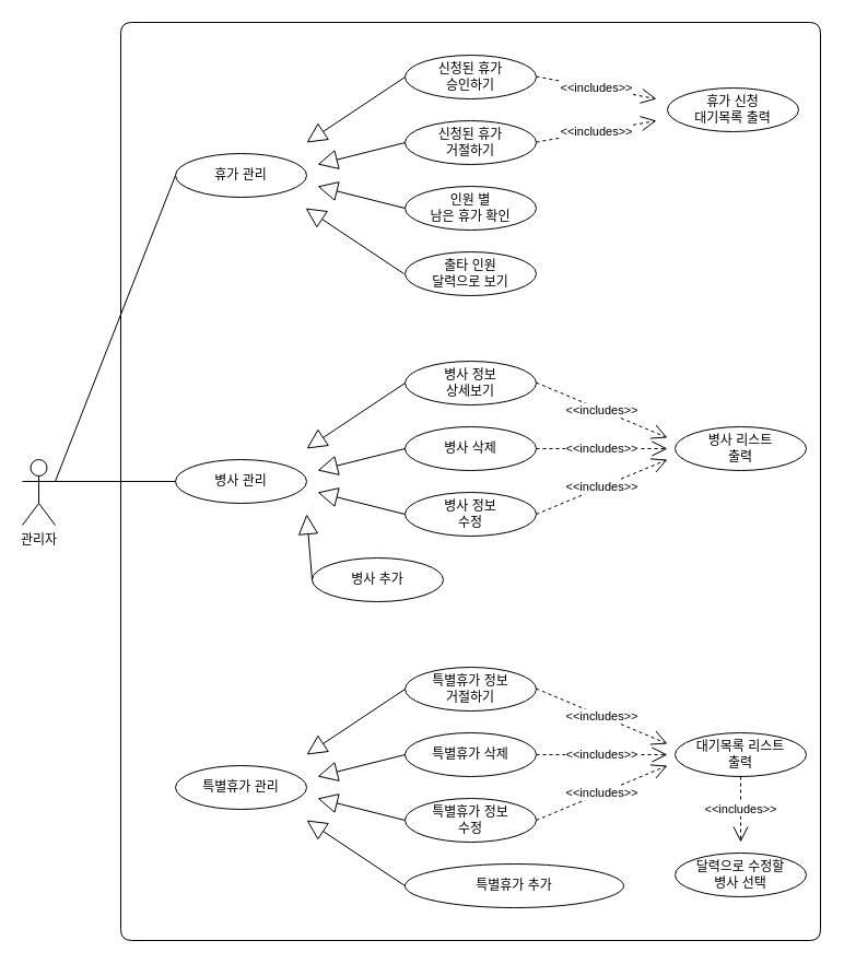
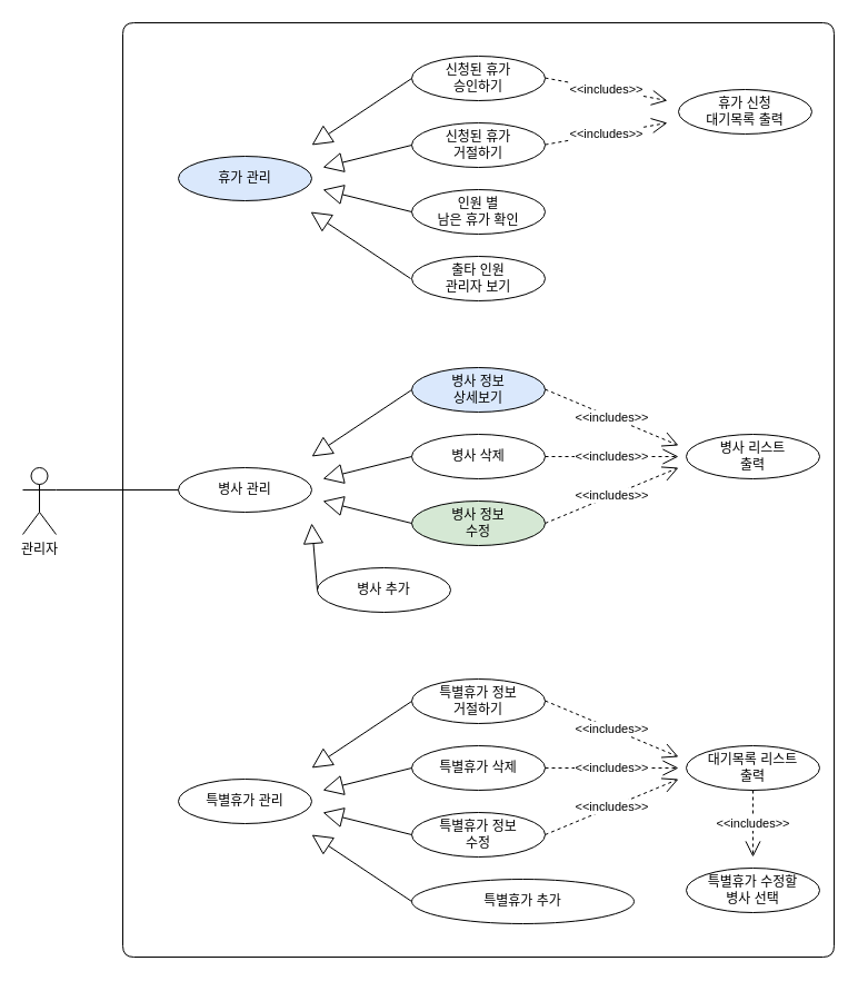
- <mxCell id="3" value="휴가 관리" style="ellipse;whiteSpace=wrap;html=1;" vertex="1" parent="1"><mxGeometry x="160" y="140" width="120" height="40" as="geometry" /></mxCell>
+ <mxCell id="3" value="휴가 관리" style="ellipse;whiteSpace=wrap;html=1;fillColor=#dae8fc;" vertex="1" parent="1"><mxGeometry x="160" y="140" width="120" height="40" as="geometry" /></mxCell>
- <mxCell id="38" value="출타 인원&lt;br&gt;달력으로 보기" style="ellipse;whiteSpace=wrap;html=1;" vertex="1" parent="1"><mxGeometry x="370" y="230" width="120" height="40" as="geometry" /></mxCell>
+ <mxCell id="38" value="출타 인원&lt;br&gt;관리자 보기" style="ellipse;whiteSpace=wrap;html=1;" vertex="1" parent="1"><mxGeometry x="370" y="230" width="120" height="40" as="geometry" /></mxCell>
- <mxCell id="10" value="병사 정보&lt;br&gt;상세보기" style="ellipse;whiteSpace=wrap;html=1;" vertex="1" parent="1"><mxGeometry x="370" y="330" width="120" height="40" as="geometry" /></mxCell>
+ <mxCell id="10" value="병사 정보&lt;br&gt;상세보기" style="ellipse;whiteSpace=wrap;html=1;fillColor=#dae8fc;" vertex="1" parent="1"><mxGeometry x="370" y="330" width="120" height="40" as="geometry" /></mxCell>
- <mxCell id="6" value="" style="endArrow=none;html=1;entryX=0;entryY=0.5;entryDx=0;entryDy=0;exitX=1;exitY=0.333;exitDx=0;exitDy=0;exitPerimeter=0;" edge="1" parent="1" source="2" target="3"><mxGeometry width="50" height="50" relative="1" as="geometry"><mxPoint x="50" y="460" as="sourcePoint" /><mxPoint x="100" y="410" as="targetPoint" /></mxGeometry></mxCell>
- <mxCell id="11" value="병사 정보&lt;br&gt;수정" style="ellipse;whiteSpace=wrap;html=1;" vertex="1" parent="1"><mxGeometry x="370" y="450" width="120" height="40" as="geometry" /></mxCell>
+ <mxCell id="11" value="병사 정보&lt;br&gt;수정" style="ellipse;whiteSpace=wrap;html=1;fillColor=#d5e8d4;" vertex="1" parent="1"><mxGeometry x="370" y="450" width="120" height="40" as="geometry" /></mxCell>
- <mxCell id="32" value="달력으로 수정할&lt;br&gt;병사 선택" style="ellipse;whiteSpace=wrap;html=1;" vertex="1" parent="1"><mxGeometry x="617" y="780" width="120" height="40" as="geometry" /></mxCell>
+ <mxCell id="32" value="특별휴가 수정할&lt;br&gt;병사 선택" style="ellipse;whiteSpace=wrap;html=1;" vertex="1" parent="1"><mxGeometry x="617" y="780" width="120" height="40" as="geometry" /></mxCell>
